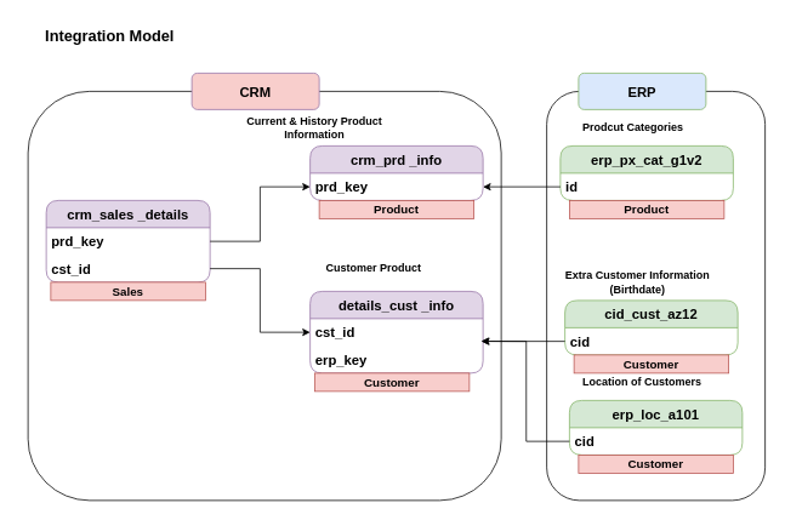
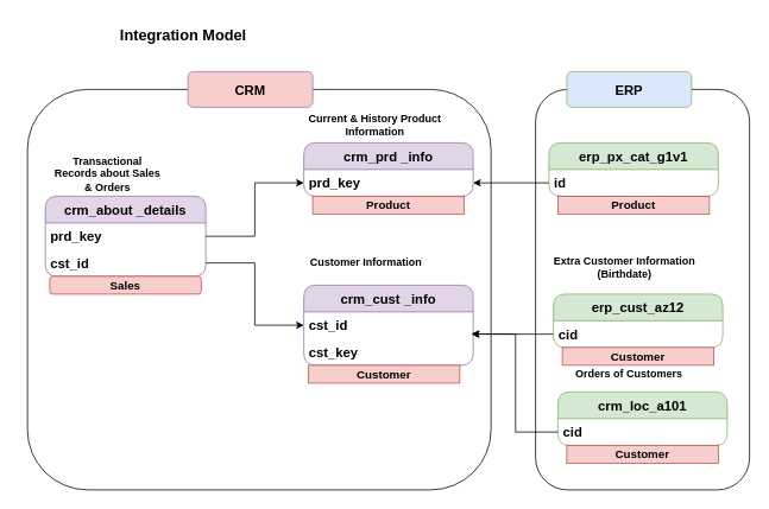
- <mxCell id="6" value="&lt;b&gt;&lt;font style=&quot;font-size: 17px;&quot;&gt;Integration Model&lt;/font&gt;&lt;/b&gt;" style="text;html=1;align=center;verticalAlign=middle;whiteSpace=wrap;rounded=0;" parent="1" vertex="1"><mxGeometry x="20" y="20" width="200" height="40" as="geometry" /></mxCell>
+ <mxCell id="6" value="&lt;b&gt;&lt;font style=&quot;font-size: 17px;&quot;&gt;Integration Model&lt;/font&gt;&lt;/b&gt;" style="text;html=1;align=center;verticalAlign=middle;whiteSpace=wrap;rounded=0;" parent="1" vertex="1"><mxGeometry x="105" y="20" width="200" height="40" as="geometry" /></mxCell>
- <mxCell id="7" value="&lt;b&gt;&lt;font&gt;Current &amp;amp; History Product Information&lt;/font&gt;&lt;/b&gt;" style="text;html=1;align=center;verticalAlign=middle;whiteSpace=wrap;rounded=0;" parent="1" vertex="1"><mxGeometry x="255" y="130" width="180" height="20" as="geometry" /></mxCell>
+ <mxCell id="7" value="&lt;b&gt;&lt;font&gt;Current &amp;amp; History Product Information&lt;/font&gt;&lt;/b&gt;" style="text;html=1;align=center;verticalAlign=middle;whiteSpace=wrap;rounded=0;" parent="1" vertex="1"><mxGeometry x="330" y="130" width="180" height="20" as="geometry" /></mxCell>
- <mxCell id="22" value="&lt;b&gt;Prodcut Categories&lt;/b&gt;" style="text;html=1;align=center;verticalAlign=middle;whiteSpace=wrap;rounded=0;" parent="1" vertex="1"><mxGeometry x="605" y="130" width="180" height="20" as="geometry" /></mxCell>
- <mxCell id="23" value="&lt;span style=&quot;font-size: 15px;&quot;&gt;&lt;b&gt;erp_px_cat_g1v2&lt;/b&gt;&lt;/span&gt;" style="swimlane;fontStyle=0;childLayout=stackLayout;horizontal=1;startSize=30;horizontalStack=0;resizeParent=1;resizeParentMax=0;resizeLast=0;collapsible=1;marginBottom=0;whiteSpace=wrap;html=1;rounded=1;fillColor=#d5e8d4;strokeColor=#82b366;" parent="1" vertex="1"><mxGeometry x="615" y="160" width="190" height="60" as="geometry" /></mxCell>
+ <mxCell id="23" value="&lt;span style=&quot;font-size: 15px;&quot;&gt;&lt;b&gt;erp_px_cat_g1v1&lt;/b&gt;&lt;/span&gt;" style="swimlane;fontStyle=0;childLayout=stackLayout;horizontal=1;startSize=30;horizontalStack=0;resizeParent=1;resizeParentMax=0;resizeLast=0;collapsible=1;marginBottom=0;whiteSpace=wrap;html=1;rounded=1;fillColor=#d5e8d4;strokeColor=#82b366;" parent="1" vertex="1"><mxGeometry x="615" y="160" width="190" height="60" as="geometry" /></mxCell>
+ <mxCell id="10" value="&lt;b&gt;Transactional Records about Sales &amp;amp; Orders&lt;/b&gt;" style="text;html=1;align=center;verticalAlign=middle;whiteSpace=wrap;rounded=0;" parent="1" vertex="1"><mxGeometry x="55" y="180" width="130" height="30" as="geometry" /></mxCell>
- <mxCell id="11" value="&lt;b&gt;&lt;font style=&quot;font-size: 15px;&quot;&gt;crm_sales _details&lt;/font&gt;&lt;/b&gt;" style="swimlane;fontStyle=0;childLayout=stackLayout;horizontal=1;startSize=30;horizontalStack=0;resizeParent=1;resizeParentMax=0;resizeLast=0;collapsible=1;marginBottom=0;whiteSpace=wrap;html=1;rounded=1;fillColor=#e1d5e7;strokeColor=#9673a6;" parent="1" vertex="1"><mxGeometry x="50" y="220" width="180" height="90" as="geometry" /></mxCell>
+ <mxCell id="11" value="&lt;b&gt;&lt;font style=&quot;font-size: 15px;&quot;&gt;crm_about _details&lt;/font&gt;&lt;/b&gt;" style="swimlane;fontStyle=0;childLayout=stackLayout;horizontal=1;startSize=30;horizontalStack=0;resizeParent=1;resizeParentMax=0;resizeLast=0;collapsible=1;marginBottom=0;whiteSpace=wrap;html=1;rounded=1;fillColor=#e1d5e7;strokeColor=#9673a6;" parent="1" vertex="1"><mxGeometry x="50" y="220" width="180" height="90" as="geometry" /></mxCell>
- <mxCell id="5" value="&lt;b&gt;&lt;font&gt;Customer Product&lt;/font&gt;&lt;/b&gt;" style="text;html=1;align=center;verticalAlign=middle;whiteSpace=wrap;rounded=0;" parent="1" vertex="1"><mxGeometry x="345" y="280" width="130" height="30" as="geometry" /></mxCell>
+ <mxCell id="5" value="&lt;b&gt;&lt;font&gt;Customer Information&lt;/font&gt;&lt;/b&gt;" style="text;html=1;align=center;verticalAlign=middle;whiteSpace=wrap;rounded=0;" parent="1" vertex="1"><mxGeometry x="345" y="280" width="130" height="30" as="geometry" /></mxCell>
- <mxCell id="16" value="&lt;b&gt;Extra Customer Information (Birthdate)&lt;/b&gt;" style="text;html=1;align=center;verticalAlign=middle;whiteSpace=wrap;rounded=0;" parent="1" vertex="1"><mxGeometry x="610" y="300" width="180" height="20" as="geometry" /></mxCell>
+ <mxCell id="16" value="&lt;b&gt;Extra Customer Information (Birthdate)&lt;/b&gt;" style="text;html=1;align=center;verticalAlign=middle;whiteSpace=wrap;rounded=0;" parent="1" vertex="1"><mxGeometry x="610" y="290" width="180" height="20" as="geometry" /></mxCell>
- <mxCell id="37" value="&lt;span style=&quot;font-size: 13px;&quot;&gt;&lt;b&gt;Sales&lt;/b&gt;&lt;/span&gt;" style="rounded=0;whiteSpace=wrap;html=1;fillColor=#f8cecc;strokeColor=#b85450;" vertex="1" parent="1"><mxGeometry x="55" y="310" width="170" height="20" as="geometry" /></mxCell>
+ <mxCell id="37" value="&lt;span style=&quot;font-size: 13px;&quot;&gt;&lt;b&gt;Sales&lt;/b&gt;&lt;/span&gt;" style="whiteSpace=wrap;html=1;fillColor=#f8cecc;strokeColor=#b85450;rounded=1;" vertex="1" parent="1"><mxGeometry x="55" y="310" width="170" height="20" as="geometry" /></mxCell>
- <mxCell id="2" value="&lt;b&gt;&lt;font style=&quot;font-size: 15px;&quot;&gt;details_cust _info&lt;/font&gt;&lt;/b&gt;" style="swimlane;fontStyle=0;childLayout=stackLayout;horizontal=1;startSize=30;horizontalStack=0;resizeParent=1;resizeParentMax=0;resizeLast=0;collapsible=1;marginBottom=0;whiteSpace=wrap;html=1;rounded=1;fillColor=#e1d5e7;strokeColor=#9673a6;" parent="1" vertex="1"><mxGeometry x="340" y="320" width="190" height="90" as="geometry" /></mxCell>
+ <mxCell id="2" value="&lt;b&gt;&lt;font style=&quot;font-size: 15px;&quot;&gt;crm_cust _info&lt;/font&gt;&lt;/b&gt;" style="swimlane;fontStyle=0;childLayout=stackLayout;horizontal=1;startSize=30;horizontalStack=0;resizeParent=1;resizeParentMax=0;resizeLast=0;collapsible=1;marginBottom=0;whiteSpace=wrap;html=1;rounded=1;fillColor=#e1d5e7;strokeColor=#9673a6;" parent="1" vertex="1"><mxGeometry x="340" y="320" width="190" height="90" as="geometry" /></mxCell>
- <mxCell id="17" value="&lt;span style=&quot;font-size: 15px;&quot;&gt;&lt;b&gt;cid_cust_az12&lt;/b&gt;&lt;/span&gt;" style="swimlane;fontStyle=0;childLayout=stackLayout;horizontal=1;startSize=30;horizontalStack=0;resizeParent=1;resizeParentMax=0;resizeLast=0;collapsible=1;marginBottom=0;whiteSpace=wrap;html=1;rounded=1;fillColor=#d5e8d4;strokeColor=#82b366;" parent="1" vertex="1"><mxGeometry x="620" y="330" width="190" height="60" as="geometry" /></mxCell>
+ <mxCell id="17" value="&lt;span style=&quot;font-size: 15px;&quot;&gt;&lt;b&gt;erp_cust_az12&lt;/b&gt;&lt;/span&gt;" style="swimlane;fontStyle=0;childLayout=stackLayout;horizontal=1;startSize=30;horizontalStack=0;resizeParent=1;resizeParentMax=0;resizeLast=0;collapsible=1;marginBottom=0;whiteSpace=wrap;html=1;rounded=1;fillColor=#d5e8d4;strokeColor=#82b366;" parent="1" vertex="1"><mxGeometry x="620" y="330" width="190" height="60" as="geometry" /></mxCell>
- <mxCell id="4" value="&lt;b&gt;&lt;font style=&quot;font-size: 15px;&quot;&gt;erp_key&lt;/font&gt;&lt;/b&gt;" style="text;strokeColor=none;fillColor=none;align=left;verticalAlign=middle;spacingLeft=4;spacingRight=4;overflow=hidden;points=[[0,0.5],[1,0.5]];portConstraint=eastwest;rotatable=0;whiteSpace=wrap;html=1;" parent="2" vertex="1"><mxGeometry y="60" width="190" height="30" as="geometry" /></mxCell>
+ <mxCell id="4" value="&lt;b&gt;&lt;font style=&quot;font-size: 15px;&quot;&gt;cst_key&lt;/font&gt;&lt;/b&gt;" style="text;strokeColor=none;fillColor=none;align=left;verticalAlign=middle;spacingLeft=4;spacingRight=4;overflow=hidden;points=[[0,0.5],[1,0.5]];portConstraint=eastwest;rotatable=0;whiteSpace=wrap;html=1;" parent="2" vertex="1"><mxGeometry y="60" width="190" height="30" as="geometry" /></mxCell>
- <mxCell id="19" value="&lt;b&gt;Location of Customers&lt;/b&gt;" style="text;html=1;align=center;verticalAlign=middle;whiteSpace=wrap;rounded=0;" parent="1" vertex="1"><mxGeometry x="615" y="410" width="180" height="20" as="geometry" /></mxCell>
+ <mxCell id="19" value="&lt;b&gt;Orders of Customers&lt;/b&gt;" style="text;html=1;align=center;verticalAlign=middle;whiteSpace=wrap;rounded=0;" parent="1" vertex="1"><mxGeometry x="615" y="410" width="180" height="20" as="geometry" /></mxCell>
- <mxCell id="20" value="&lt;span style=&quot;font-size: 15px;&quot;&gt;&lt;b&gt;erp_loc_a101&lt;/b&gt;&lt;/span&gt;" style="swimlane;fontStyle=0;childLayout=stackLayout;horizontal=1;startSize=30;horizontalStack=0;resizeParent=1;resizeParentMax=0;resizeLast=0;collapsible=1;marginBottom=0;whiteSpace=wrap;html=1;rounded=1;fillColor=#d5e8d4;strokeColor=#82b366;" parent="1" vertex="1"><mxGeometry x="625" y="440" width="190" height="60" as="geometry" /></mxCell>
+ <mxCell id="20" value="&lt;span style=&quot;font-size: 15px;&quot;&gt;&lt;b&gt;crm_loc_a101&lt;/b&gt;&lt;/span&gt;" style="swimlane;fontStyle=0;childLayout=stackLayout;horizontal=1;startSize=30;horizontalStack=0;resizeParent=1;resizeParentMax=0;resizeLast=0;collapsible=1;marginBottom=0;whiteSpace=wrap;html=1;rounded=1;fillColor=#d5e8d4;strokeColor=#82b366;" parent="1" vertex="1"><mxGeometry x="625" y="440" width="190" height="60" as="geometry" /></mxCell>
